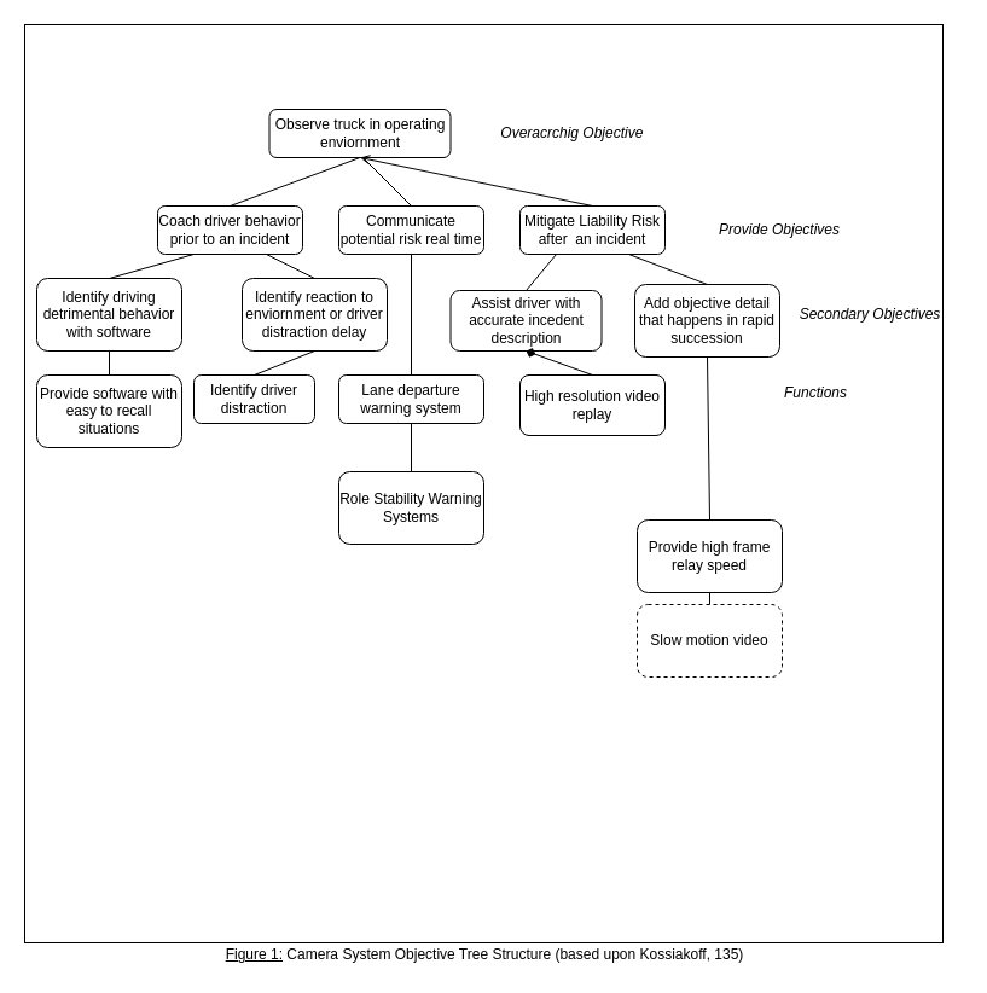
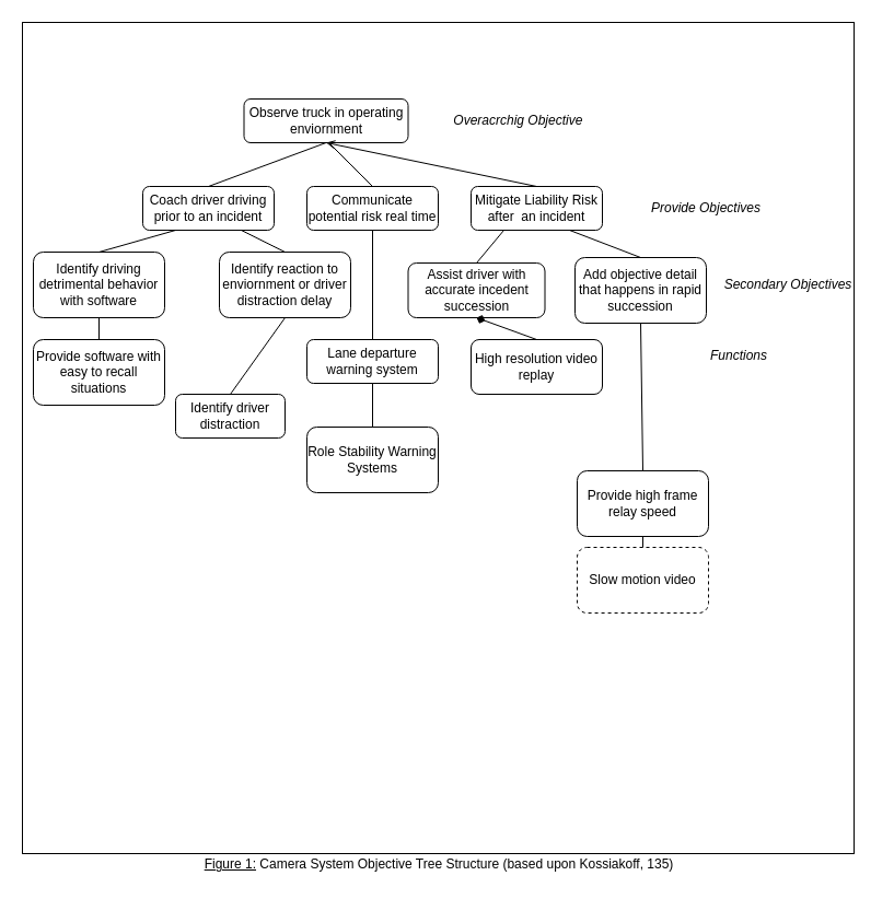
- <mxCell id="4" value="Coach driver behavior prior to an incident" style="rounded=1;whiteSpace=wrap;html=1;fontSize=12;glass=0;strokeWidth=1;shadow=0;" vertex="1" parent="1"><mxGeometry x="130" y="170" width="120" height="40" as="geometry" /></mxCell>
+ <mxCell id="4" value="Coach driver driving prior to an incident" style="rounded=1;whiteSpace=wrap;html=1;fontSize=12;glass=0;strokeWidth=1;shadow=0;" vertex="1" parent="1"><mxGeometry x="130" y="170" width="120" height="40" as="geometry" /></mxCell>
- <mxCell id="8" value="Assist driver with accurate incedent description" style="rounded=1;whiteSpace=wrap;html=1;fontSize=12;glass=0;strokeWidth=1;shadow=0;" vertex="1" parent="1"><mxGeometry x="372.5" y="240" width="125" height="50" as="geometry" /></mxCell>
+ <mxCell id="8" value="Assist driver with accurate incedent succession" style="rounded=1;whiteSpace=wrap;html=1;fontSize=12;glass=0;strokeWidth=1;shadow=0;" vertex="1" parent="1"><mxGeometry x="372.5" y="240" width="125" height="50" as="geometry" /></mxCell>
- <mxCell id="33" value="Identify driver distraction" style="rounded=1;whiteSpace=wrap;html=1;" vertex="1" parent="1"><mxGeometry x="160" y="310" width="100" height="40" as="geometry" /></mxCell>
+ <mxCell id="33" value="Identify driver distraction" style="rounded=1;whiteSpace=wrap;html=1;" vertex="1" parent="1"><mxGeometry x="160" y="360" width="100" height="40" as="geometry" /></mxCell>
